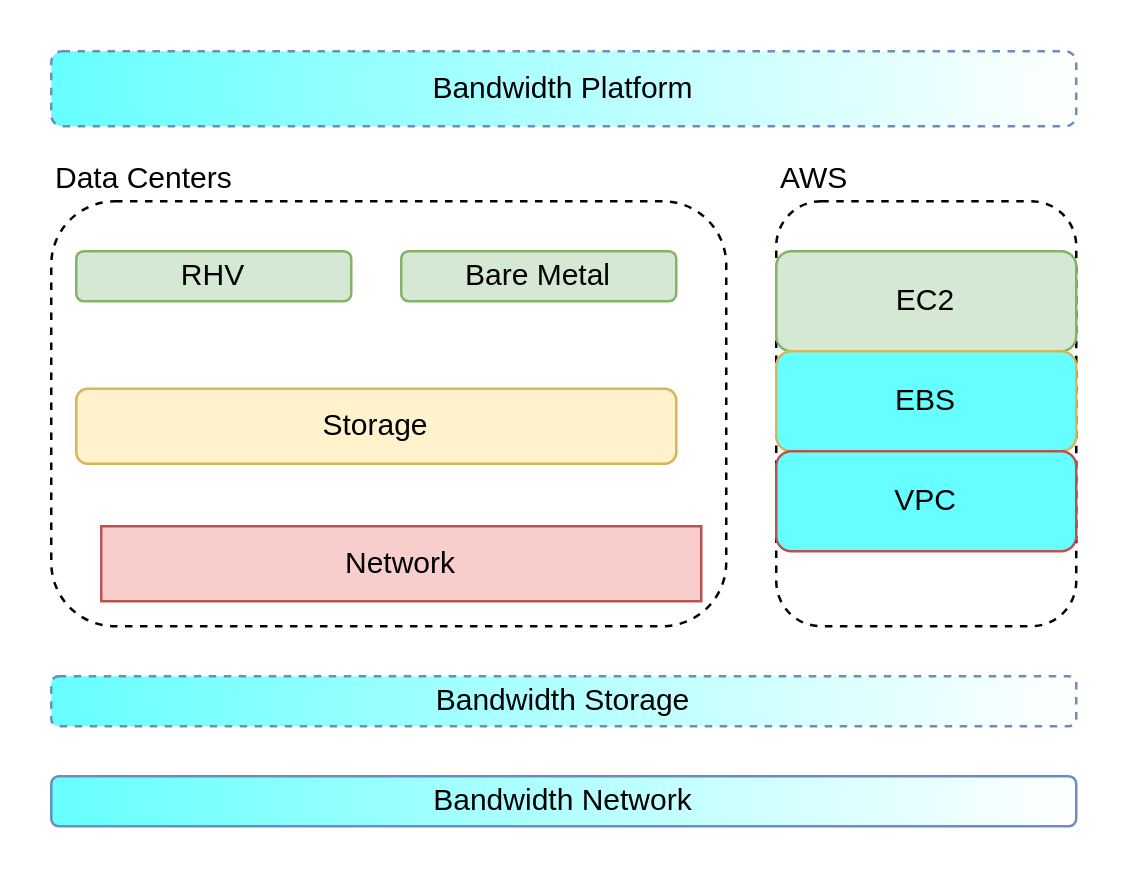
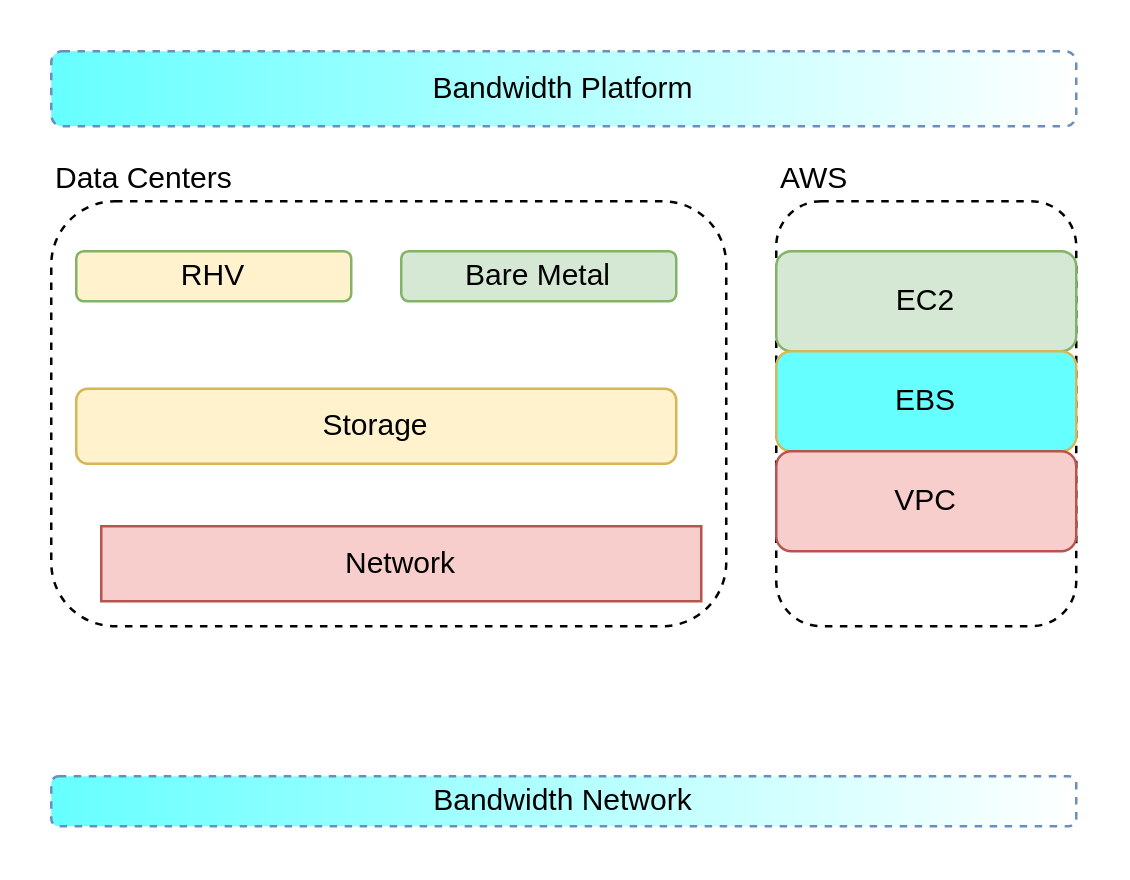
- <mxCell id="7" value="RHV" style="rounded=1;whiteSpace=wrap;html=1;fillColor=#d5e8d4;align=center;strokeColor=#82b366;" parent="1" vertex="1"><mxGeometry x="30" y="100" width="110" height="20" as="geometry" /></mxCell>
+ <mxCell id="7" value="RHV" style="rounded=1;whiteSpace=wrap;html=1;fillColor=#fff2cc;align=center;strokeColor=#82b366;" parent="1" vertex="1"><mxGeometry x="30" y="100" width="110" height="20" as="geometry" /></mxCell>
- <mxCell id="12" value="VPC" style="rounded=1;whiteSpace=wrap;html=1;fillColor=#66ffff;align=center;strokeColor=#b85450;" parent="1" vertex="1"><mxGeometry x="310" y="180" width="120" height="40" as="geometry" /></mxCell>
+ <mxCell id="12" value="VPC" style="rounded=1;whiteSpace=wrap;html=1;fillColor=#f8cecc;align=center;strokeColor=#b85450;" parent="1" vertex="1"><mxGeometry x="310" y="180" width="120" height="40" as="geometry" /></mxCell>
- <mxCell id="3" value="Bandwidth Storage" style="rounded=1;whiteSpace=wrap;html=1;fillColor=#66FFFF;strokeColor=#6c8ebf;gradientColor=#ffffff;gradientDirection=east;dashed=1;" parent="1" vertex="1"><mxGeometry x="20" y="270" width="410" height="20" as="geometry" /></mxCell>
- <mxCell id="4" value="Bandwidth Network" style="rounded=1;whiteSpace=wrap;html=1;fillColor=#66FFFF;strokeColor=#6c8ebf;gradientColor=#ffffff;gradientDirection=east;dashed=0;" parent="1" vertex="1"><mxGeometry x="20" y="310" width="410" height="20" as="geometry" /></mxCell>
+ <mxCell id="4" value="Bandwidth Network" style="rounded=1;whiteSpace=wrap;html=1;fillColor=#66FFFF;strokeColor=#6c8ebf;gradientColor=#ffffff;gradientDirection=east;dashed=1;" parent="1" vertex="1"><mxGeometry x="20" y="310" width="410" height="20" as="geometry" /></mxCell>
